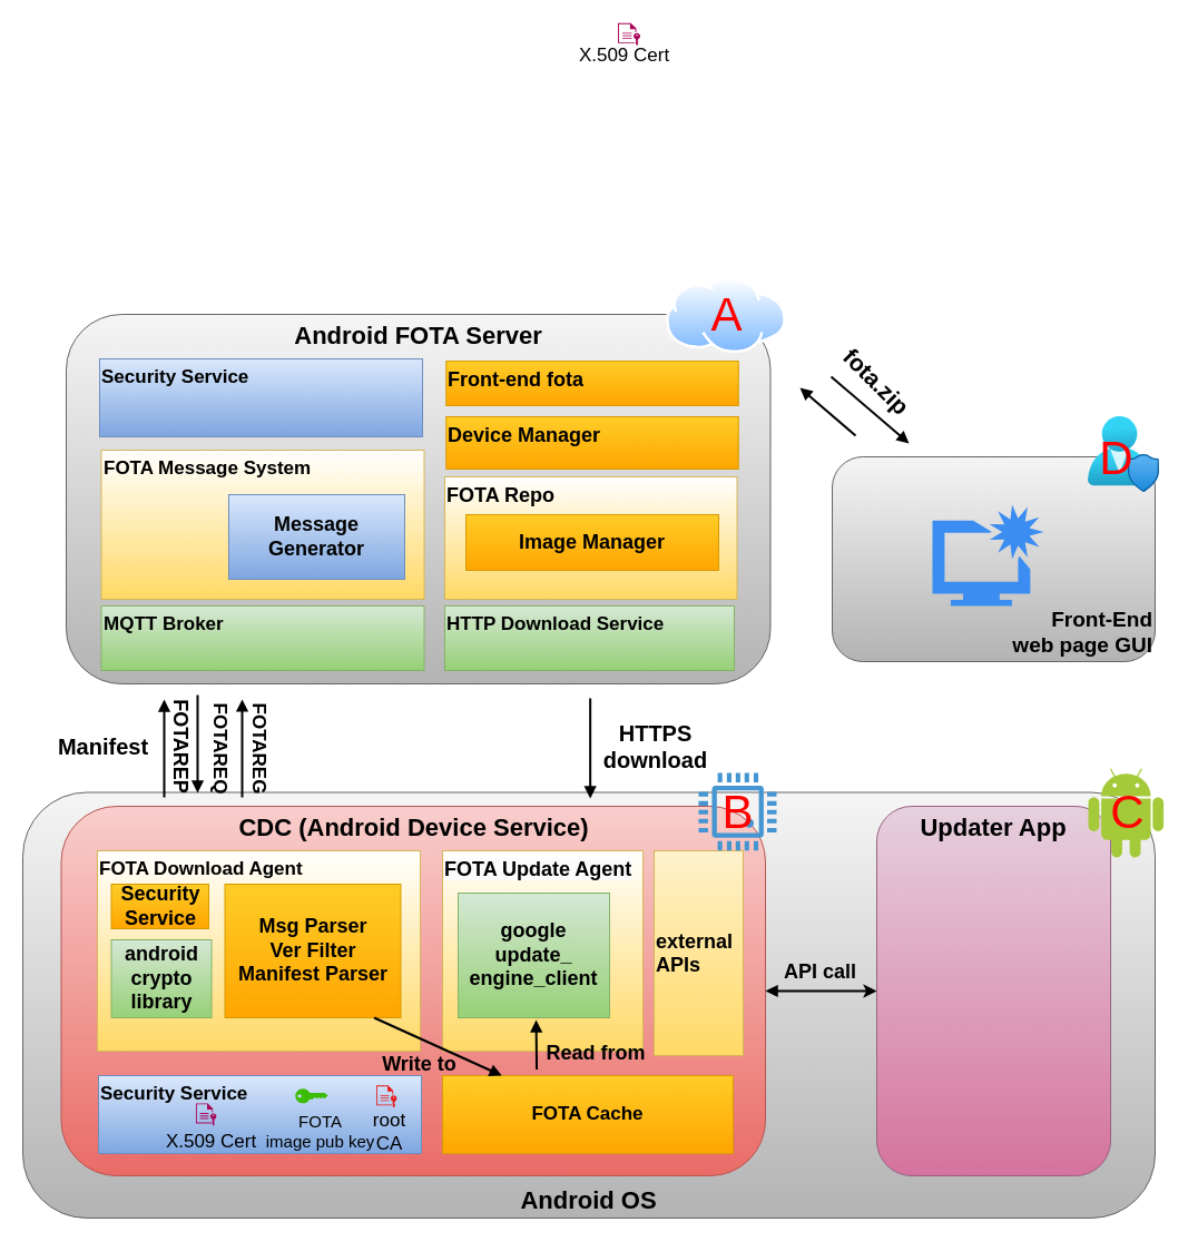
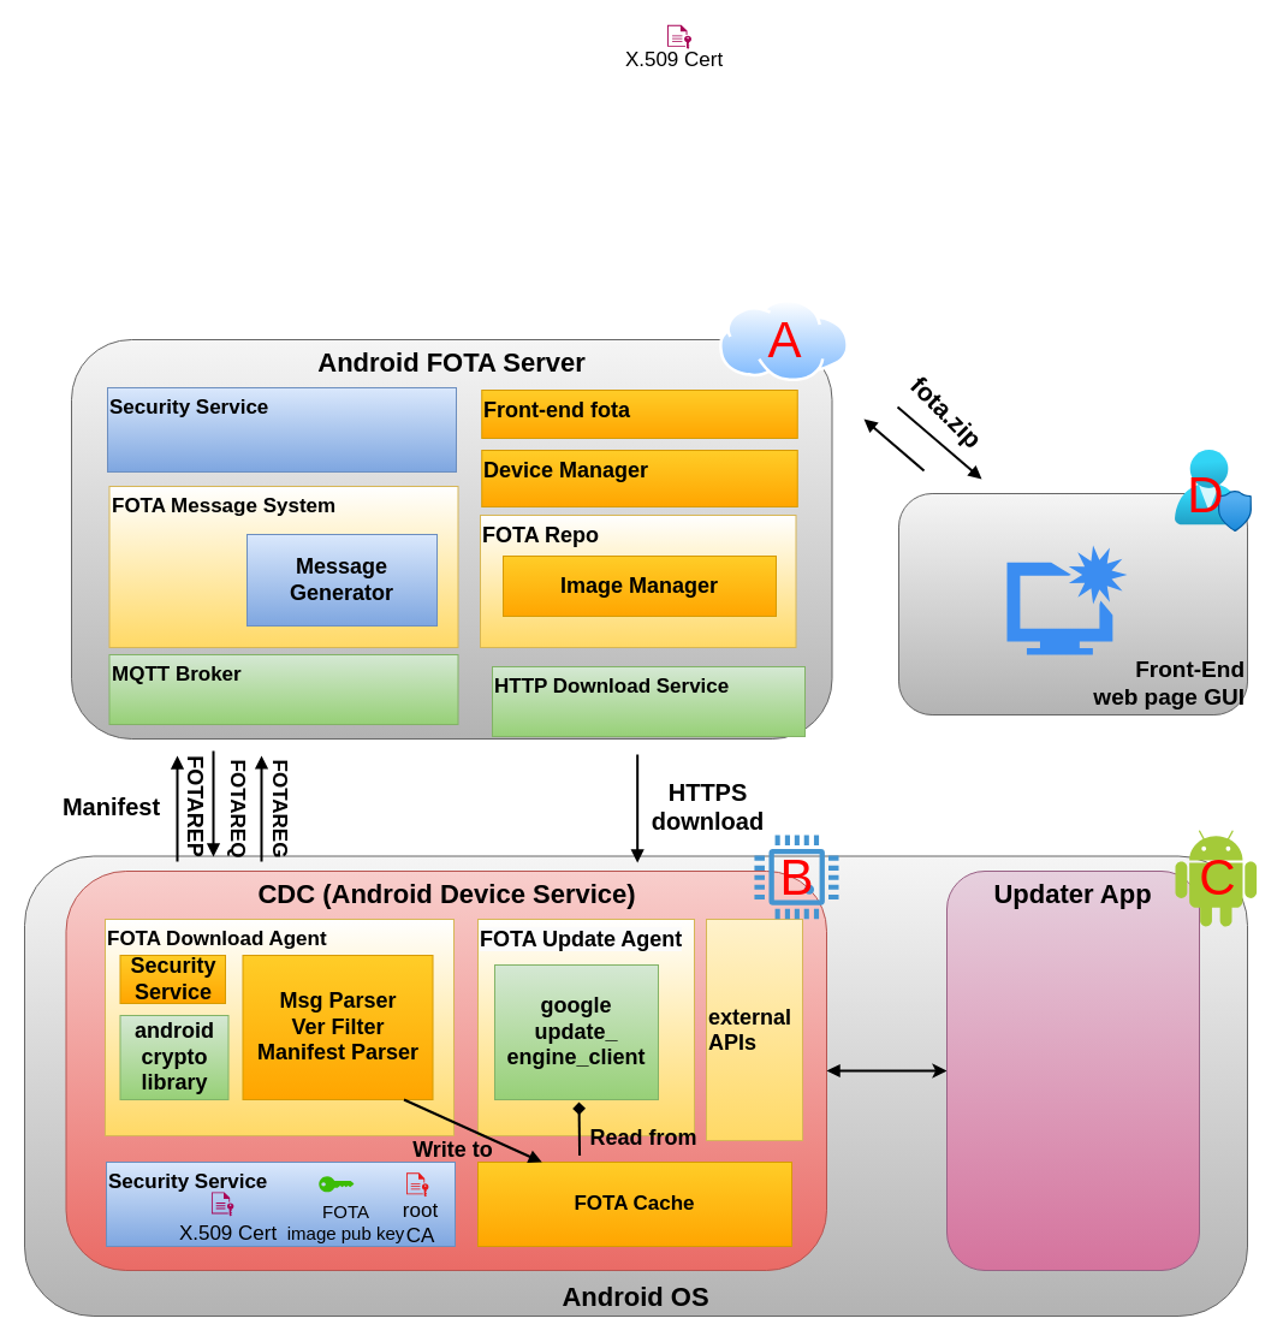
- <mxCell id="22" value="HTTP Download Service" style="rounded=0;whiteSpace=wrap;html=1;fontSize=17;fillColor=#d5e8d4;gradientColor=#97d077;strokeColor=#82b366;align=left;verticalAlign=top;fontStyle=1" vertex="1" parent="1"><mxGeometry x="399" y="544" width="260" height="58" as="geometry" /></mxCell>
+ <mxCell id="22" value="HTTP Download Service" style="rounded=0;whiteSpace=wrap;html=1;fontSize=17;fillColor=#d5e8d4;gradientColor=#97d077;strokeColor=#82b366;align=left;verticalAlign=top;fontStyle=1" vertex="1" parent="1"><mxGeometry x="409" y="554" width="260" height="58" as="geometry" /></mxCell>
- <mxCell id="55" value="API call" style="text;html=1;align=center;verticalAlign=middle;resizable=0;points=[];autosize=1;strokeColor=none;fillColor=none;fontStyle=1;fontSize=18;" vertex="1" parent="1"><mxGeometry x="690.75" y="852.62" width="90" height="40" as="geometry" /></mxCell>
- <mxCell id="31" value="" style="endArrow=block;html=1;rounded=0;strokeWidth=2;fontSize=12;startArrow=none;startFill=0;endFill=1;entryX=0.515;entryY=1.018;entryDx=0;entryDy=0;entryPerimeter=0;exitX=0.324;exitY=-0.079;exitDx=0;exitDy=0;exitPerimeter=0;" edge="1" parent="1" source="26" target="40"><mxGeometry width="50" height="50" relative="1" as="geometry"><mxPoint x="532" y="966" as="sourcePoint" /><mxPoint x="531.5" y="914" as="targetPoint" /></mxGeometry></mxCell>
+ <mxCell id="31" value="" style="endArrow=diamond;html=1;rounded=0;strokeWidth=2;fontSize=12;startArrow=none;startFill=0;endFill=1;entryX=0.515;entryY=1.018;entryDx=0;entryDy=0;entryPerimeter=0;exitX=0.324;exitY=-0.079;exitDx=0;exitDy=0;exitPerimeter=0;" edge="1" parent="1" source="26" target="40"><mxGeometry width="50" height="50" relative="1" as="geometry"><mxPoint x="532" y="966" as="sourcePoint" /><mxPoint x="531.5" y="914" as="targetPoint" /></mxGeometry></mxCell>
